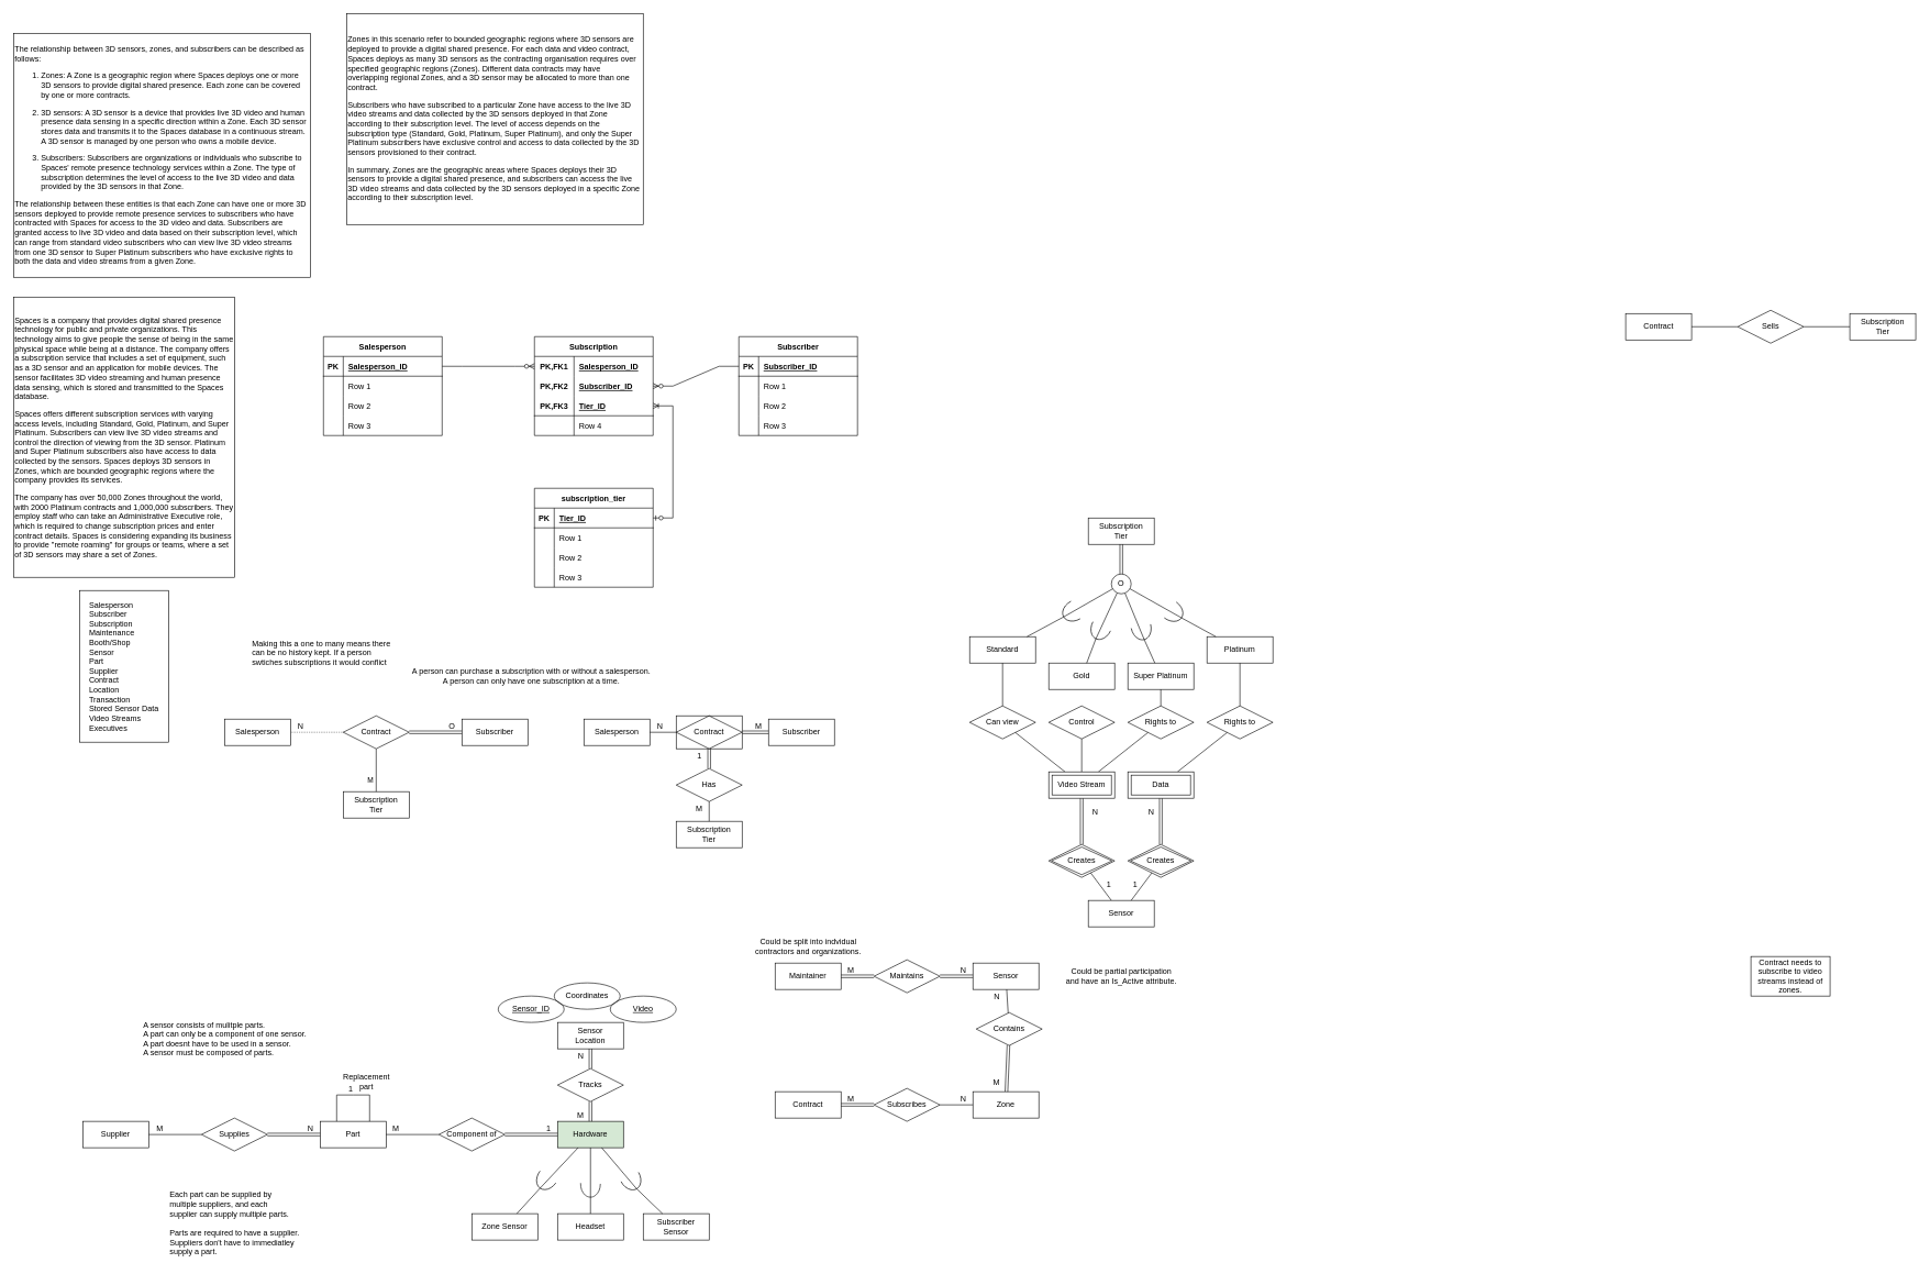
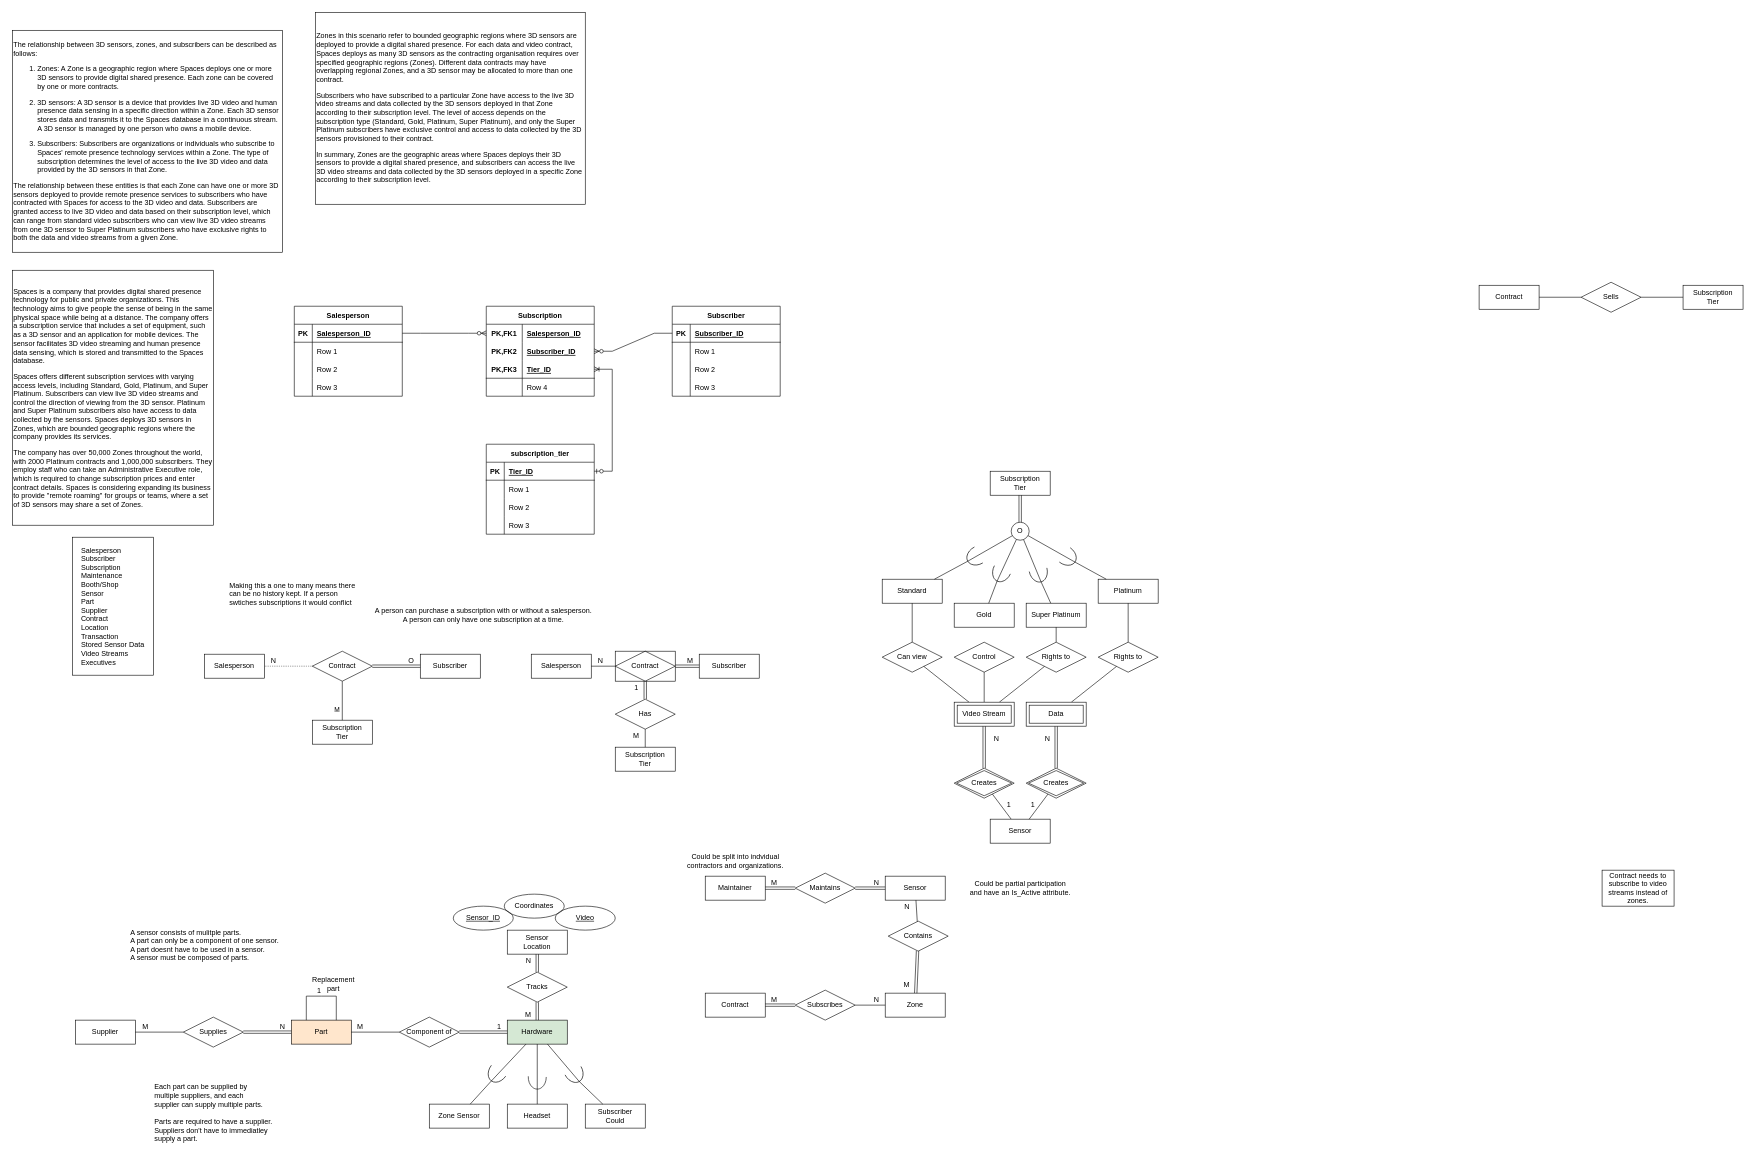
- <mxCell id="190" value="Contract needs to subscribe to video streams instead of zones." style="whiteSpace=wrap;html=1;" parent="1" vertex="1"><mxGeometry x="2655" y="1450" width="120" height="60" as="geometry" /></mxCell>
+ <mxCell id="190" value="Contract needs to subscribe to video streams instead of zones." style="whiteSpace=wrap;html=1;" parent="1" vertex="1"><mxGeometry x="2670" y="1450" width="120" height="60" as="geometry" /></mxCell>
- <mxCell id="12" value="Part" style="whiteSpace=wrap;html=1;align=center;" parent="1" vertex="1"><mxGeometry x="485" y="1700" width="100" height="40" as="geometry" /></mxCell>
+ <mxCell id="12" value="Part" style="whiteSpace=wrap;html=1;align=center;fillColor=#ffe6cc;" parent="1" vertex="1"><mxGeometry x="485" y="1700" width="100" height="40" as="geometry" /></mxCell>
- <mxCell id="161" value="Subscriber&lt;br&gt;Sensor" style="whiteSpace=wrap;html=1;align=center;" parent="1" vertex="1"><mxGeometry x="975" y="1840" width="100" height="40" as="geometry" /></mxCell>
+ <mxCell id="161" value="Subscriber&lt;br&gt;Could" style="whiteSpace=wrap;html=1;align=center;" parent="1" vertex="1"><mxGeometry x="975" y="1840" width="100" height="40" as="geometry" /></mxCell>
